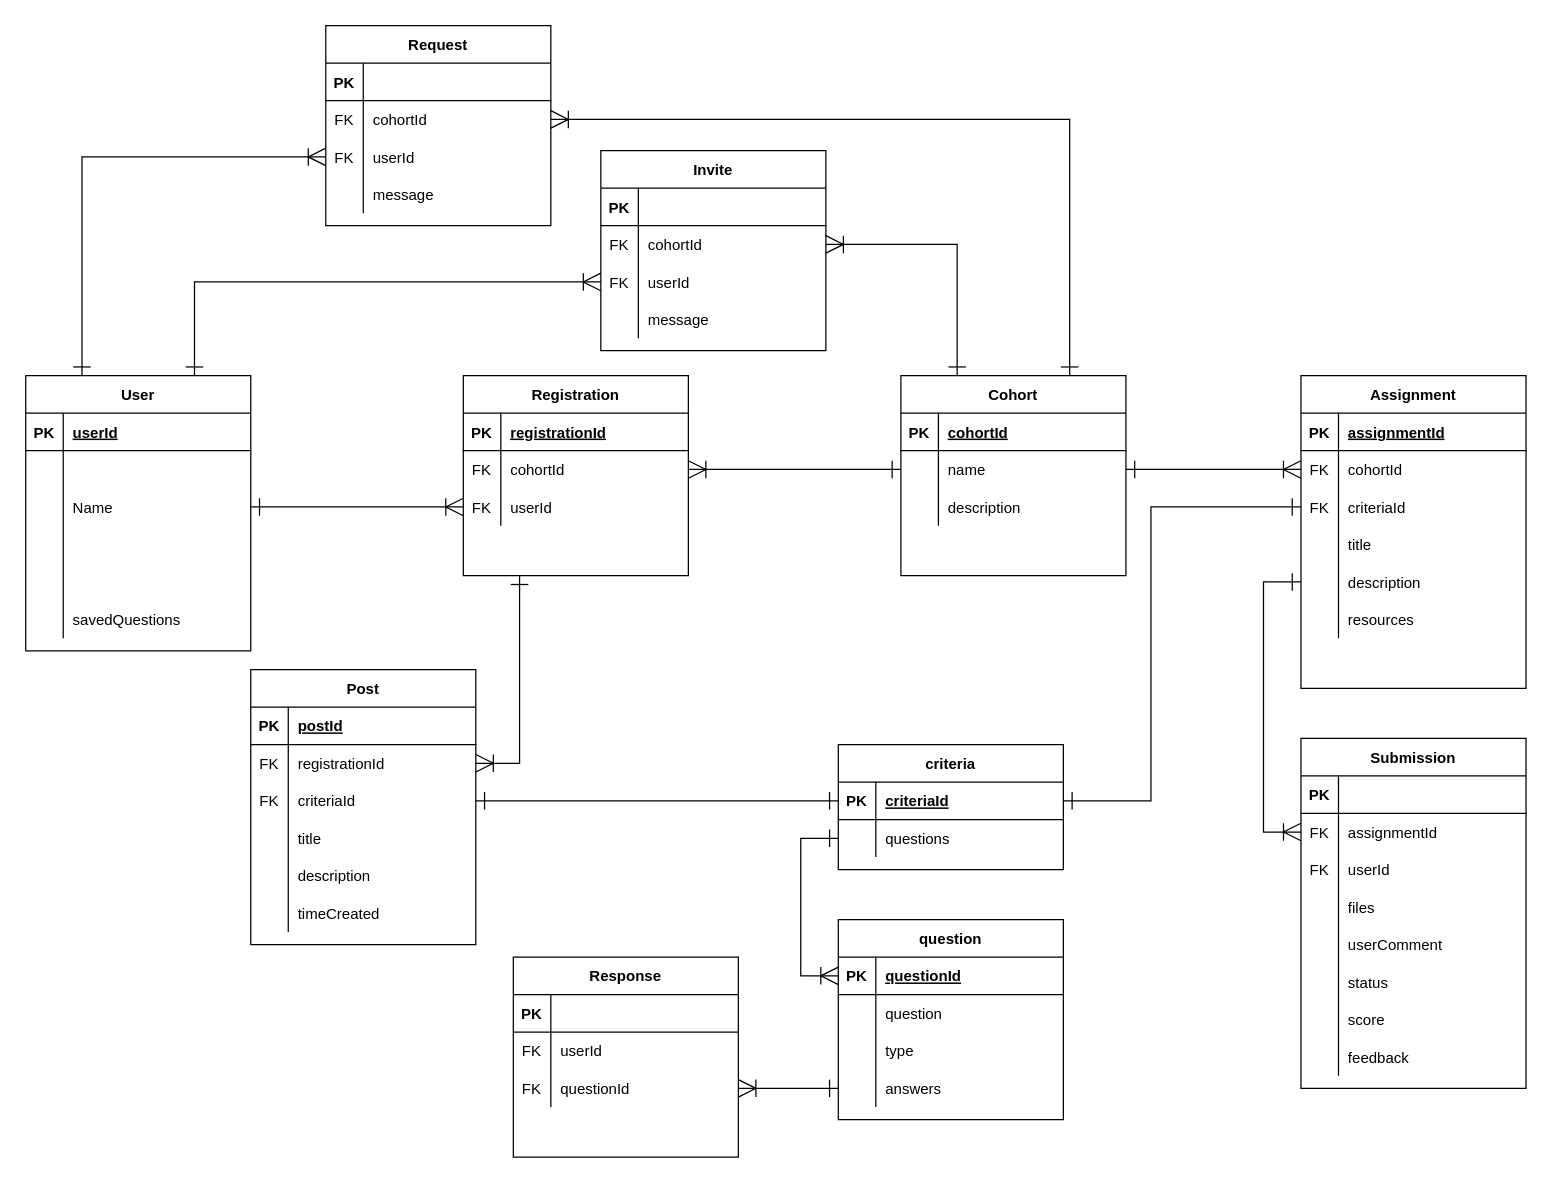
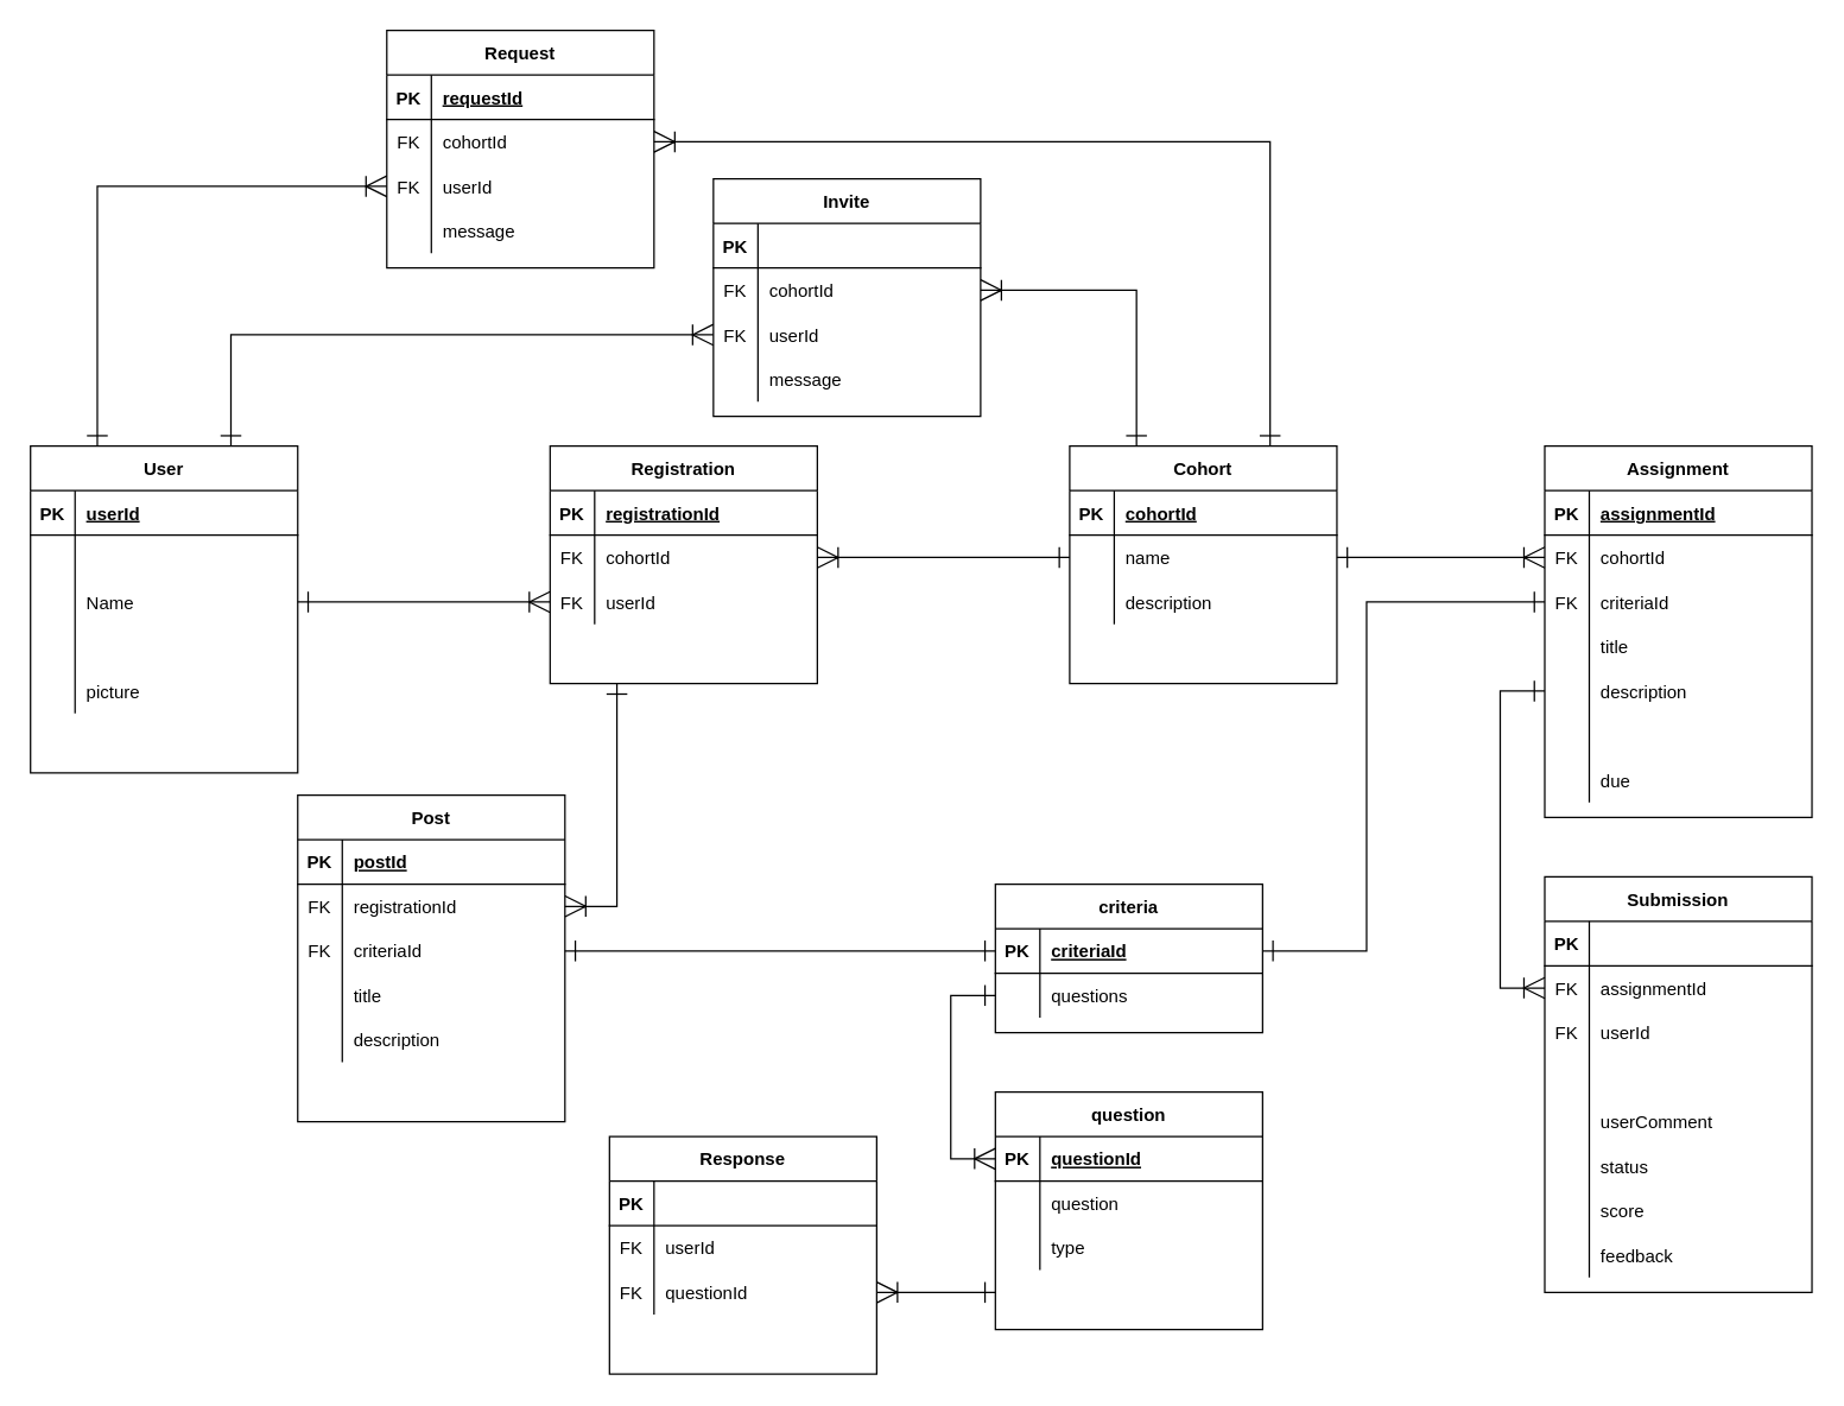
+ <mxCell id="87" value="requestId" style="shape=partialRectangle;connectable=0;fillColor=none;top=0;left=0;bottom=0;right=0;align=left;spacingLeft=6;fontStyle=5;overflow=hidden;" vertex="1" parent="85"><mxGeometry x="30" width="150" height="30" as="geometry" /></mxCell>
+ <mxCell id="15" value="picture" style="shape=partialRectangle;connectable=0;fillColor=none;top=0;left=0;bottom=0;right=0;align=left;spacingLeft=6;overflow=hidden;" vertex="1" parent="13"><mxGeometry x="30" width="150" height="30" as="geometry" /></mxCell>
- <mxCell id="18" value="savedQuestions" style="shape=partialRectangle;connectable=0;fillColor=none;top=0;left=0;bottom=0;right=0;align=left;spacingLeft=6;overflow=hidden;" vertex="1" parent="16"><mxGeometry x="30" width="150" height="30" as="geometry" /></mxCell>
- <mxCell id="68" value="resources" style="shape=partialRectangle;connectable=0;fillColor=none;top=0;left=0;bottom=0;right=0;align=left;spacingLeft=6;overflow=hidden;" vertex="1" parent="66"><mxGeometry x="30" width="150" height="30" as="geometry" /></mxCell>
+ <mxCell id="71" value="due" style="shape=partialRectangle;connectable=0;fillColor=none;top=0;left=0;bottom=0;right=0;align=left;spacingLeft=6;overflow=hidden;" vertex="1" parent="69"><mxGeometry x="30" width="150" height="30" as="geometry" /></mxCell>
- <mxCell id="120" value="files" style="shape=partialRectangle;connectable=0;fillColor=none;top=0;left=0;bottom=0;right=0;align=left;spacingLeft=6;overflow=hidden;" vertex="1" parent="118"><mxGeometry x="30" width="150" height="30" as="geometry" /></mxCell>
- <mxCell id="49" value="timeCreated" style="shape=partialRectangle;connectable=0;fillColor=none;top=0;left=0;bottom=0;right=0;align=left;spacingLeft=6;overflow=hidden;" vertex="1" parent="47"><mxGeometry x="30" width="150" height="30" as="geometry" /></mxCell>
- <mxCell id="152" value="answers" style="shape=partialRectangle;connectable=0;fillColor=none;top=0;left=0;bottom=0;right=0;align=left;spacingLeft=6;overflow=hidden;" vertex="1" parent="150"><mxGeometry x="30" width="150" height="30" as="geometry" /></mxCell>
